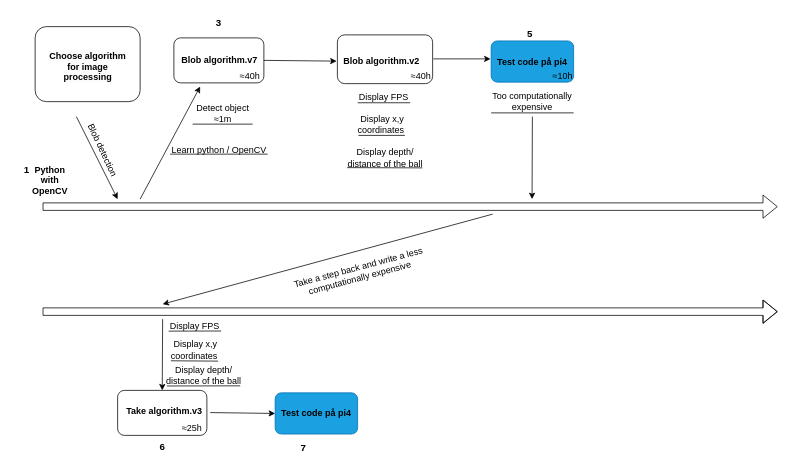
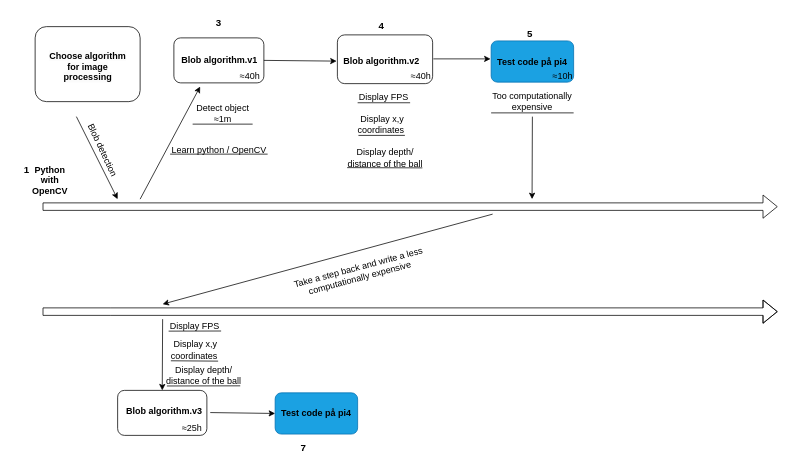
+ <mxCell id="42" value="&lt;b&gt;&lt;font style=&quot;font-size: 13px;&quot;&gt;4&lt;/font&gt;&lt;/b&gt;" style="text;html=1;strokeColor=none;fillColor=none;align=center;verticalAlign=middle;whiteSpace=wrap;rounded=0;" parent="1" vertex="1"><mxGeometry x="493" y="23" width="30" height="20" as="geometry" /></mxCell>
- <mxCell id="44" value="&lt;b&gt;Blob algorithm.v7&lt;/b&gt;" style="text;html=1;strokeColor=none;fillColor=none;align=center;verticalAlign=middle;whiteSpace=wrap;rounded=0;" vertex="1" parent="1"><mxGeometry x="238" y="65" width="108" height="30" as="geometry" /></mxCell>
+ <mxCell id="44" value="&lt;b&gt;Blob algorithm.v1&lt;/b&gt;" style="text;html=1;strokeColor=none;fillColor=none;align=center;verticalAlign=middle;whiteSpace=wrap;rounded=0;" vertex="1" parent="1"><mxGeometry x="238" y="65" width="108" height="30" as="geometry" /></mxCell>
- <mxCell id="23" value="&lt;b&gt;Take algorithm.v3&lt;/b&gt;" style="text;html=1;strokeColor=none;fillColor=none;align=center;verticalAlign=middle;whiteSpace=wrap;rounded=0;" parent="1" vertex="1"><mxGeometry x="161" y="532.78" width="115" height="30" as="geometry" /></mxCell>
+ <mxCell id="23" value="&lt;b&gt;Blob algorithm.v3&lt;/b&gt;" style="text;html=1;strokeColor=none;fillColor=none;align=center;verticalAlign=middle;whiteSpace=wrap;rounded=0;" parent="1" vertex="1"><mxGeometry x="161" y="532.78" width="115" height="30" as="geometry" /></mxCell>
- <mxCell id="40" value="&lt;b&gt;&lt;font style=&quot;font-size: 13px;&quot;&gt;6&lt;/font&gt;&lt;/b&gt;" style="text;html=1;strokeColor=none;fillColor=none;align=center;verticalAlign=middle;whiteSpace=wrap;rounded=0;" parent="1" vertex="1"><mxGeometry x="200.5" y="585.28" width="30" height="20" as="geometry" /></mxCell>
